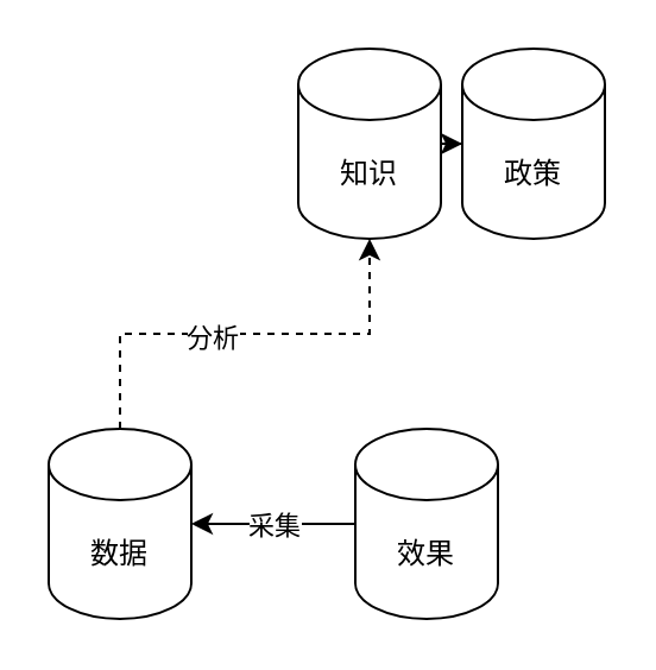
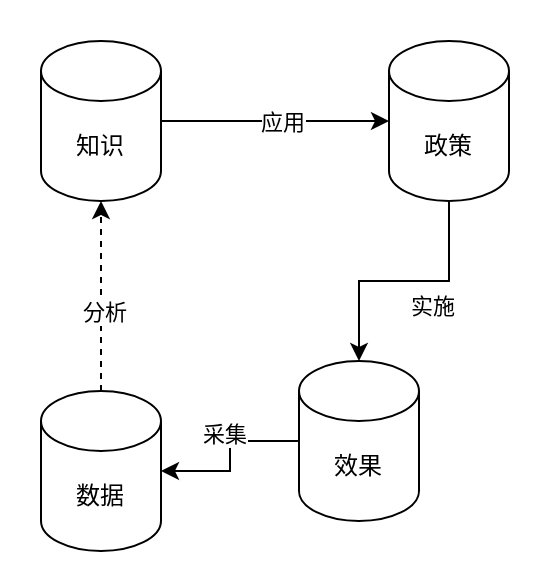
- <mxCell id="7" value="知识" style="shape=cylinder3;whiteSpace=wrap;html=1;boundedLbl=1;backgroundOutline=1;size=15;" vertex="1" parent="1"><mxGeometry x="125" y="20" width="60" height="80" as="geometry" /></mxCell>
+ <mxCell id="7" value="知识" style="shape=cylinder3;whiteSpace=wrap;html=1;boundedLbl=1;backgroundOutline=1;size=15;" vertex="1" parent="1"><mxGeometry x="20" y="20" width="60" height="80" as="geometry" /></mxCell>
+ <mxCell id="8" style="edgeStyle=orthogonalEdgeStyle;rounded=0;orthogonalLoop=1;jettySize=auto;html=1;exitX=0.5;exitY=1;exitDx=0;exitDy=0;exitPerimeter=0;entryX=0.5;entryY=0;entryDx=0;entryDy=0;entryPerimeter=0;" edge="1" parent="1" source="10" target="13"><mxGeometry relative="1" as="geometry" /></mxCell>
+ <mxCell id="9" value="实施" style="edgeLabel;html=1;align=center;verticalAlign=middle;resizable=0;points=[];" vertex="1" connectable="0" parent="8"><mxGeometry x="-0.255" y="2" relative="1" as="geometry"><mxPoint x="-2" y="10" as="offset" /></mxGeometry></mxCell>
- <mxCell id="4" value="数据" style="shape=cylinder3;whiteSpace=wrap;html=1;boundedLbl=1;backgroundOutline=1;size=15;" vertex="1" parent="1"><mxGeometry x="20" y="180" width="60" height="80" as="geometry" /></mxCell>
+ <mxCell id="4" value="数据" style="shape=cylinder3;whiteSpace=wrap;html=1;boundedLbl=1;backgroundOutline=1;size=15;" vertex="1" parent="1"><mxGeometry x="20" y="195" width="60" height="80" as="geometry" /></mxCell>
